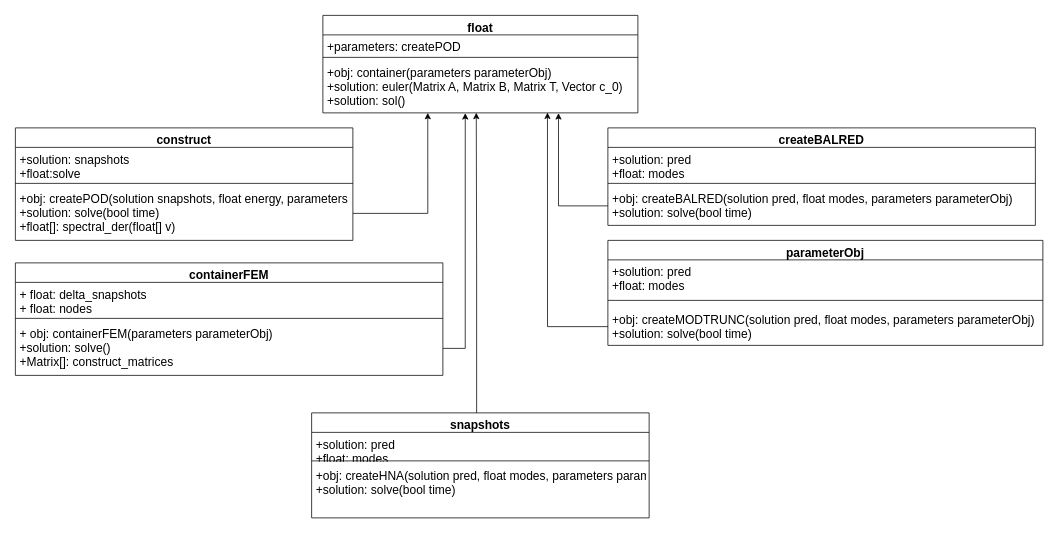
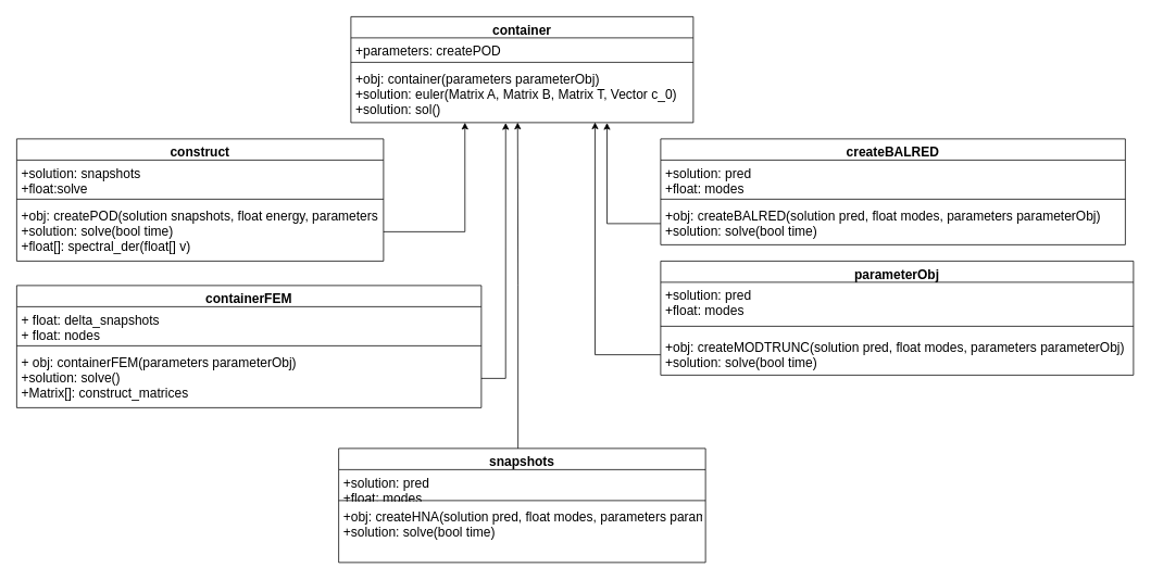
- <mxCell id="2" value="float" style="swimlane;fontStyle=1;align=center;verticalAlign=top;childLayout=stackLayout;horizontal=1;startSize=26;horizontalStack=0;resizeParent=1;resizeParentMax=0;resizeLast=0;collapsible=1;marginBottom=0;fontSize=16;" parent="1" vertex="1"><mxGeometry x="430" y="20" width="420" height="130" as="geometry" /></mxCell>
+ <mxCell id="2" value="container" style="swimlane;fontStyle=1;align=center;verticalAlign=top;childLayout=stackLayout;horizontal=1;startSize=26;horizontalStack=0;resizeParent=1;resizeParentMax=0;resizeLast=0;collapsible=1;marginBottom=0;fontSize=16;" parent="1" vertex="1"><mxGeometry x="430" y="20" width="420" height="130" as="geometry" /></mxCell>
